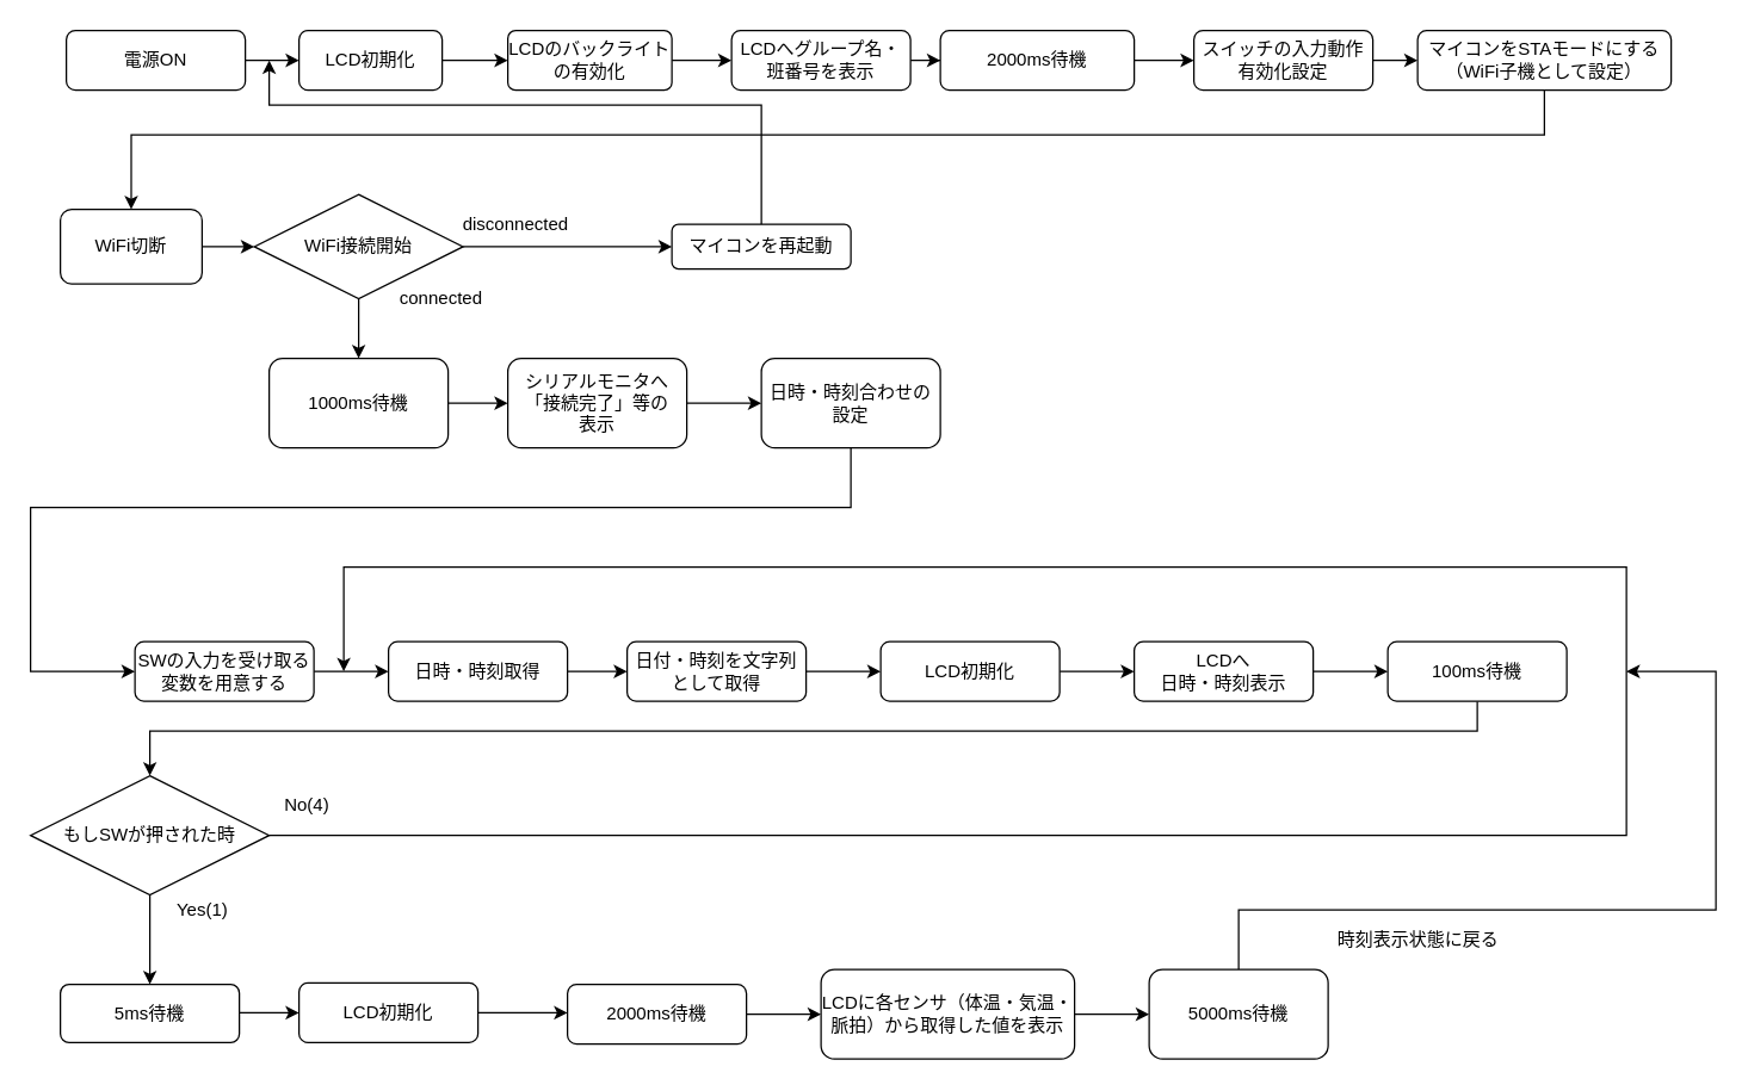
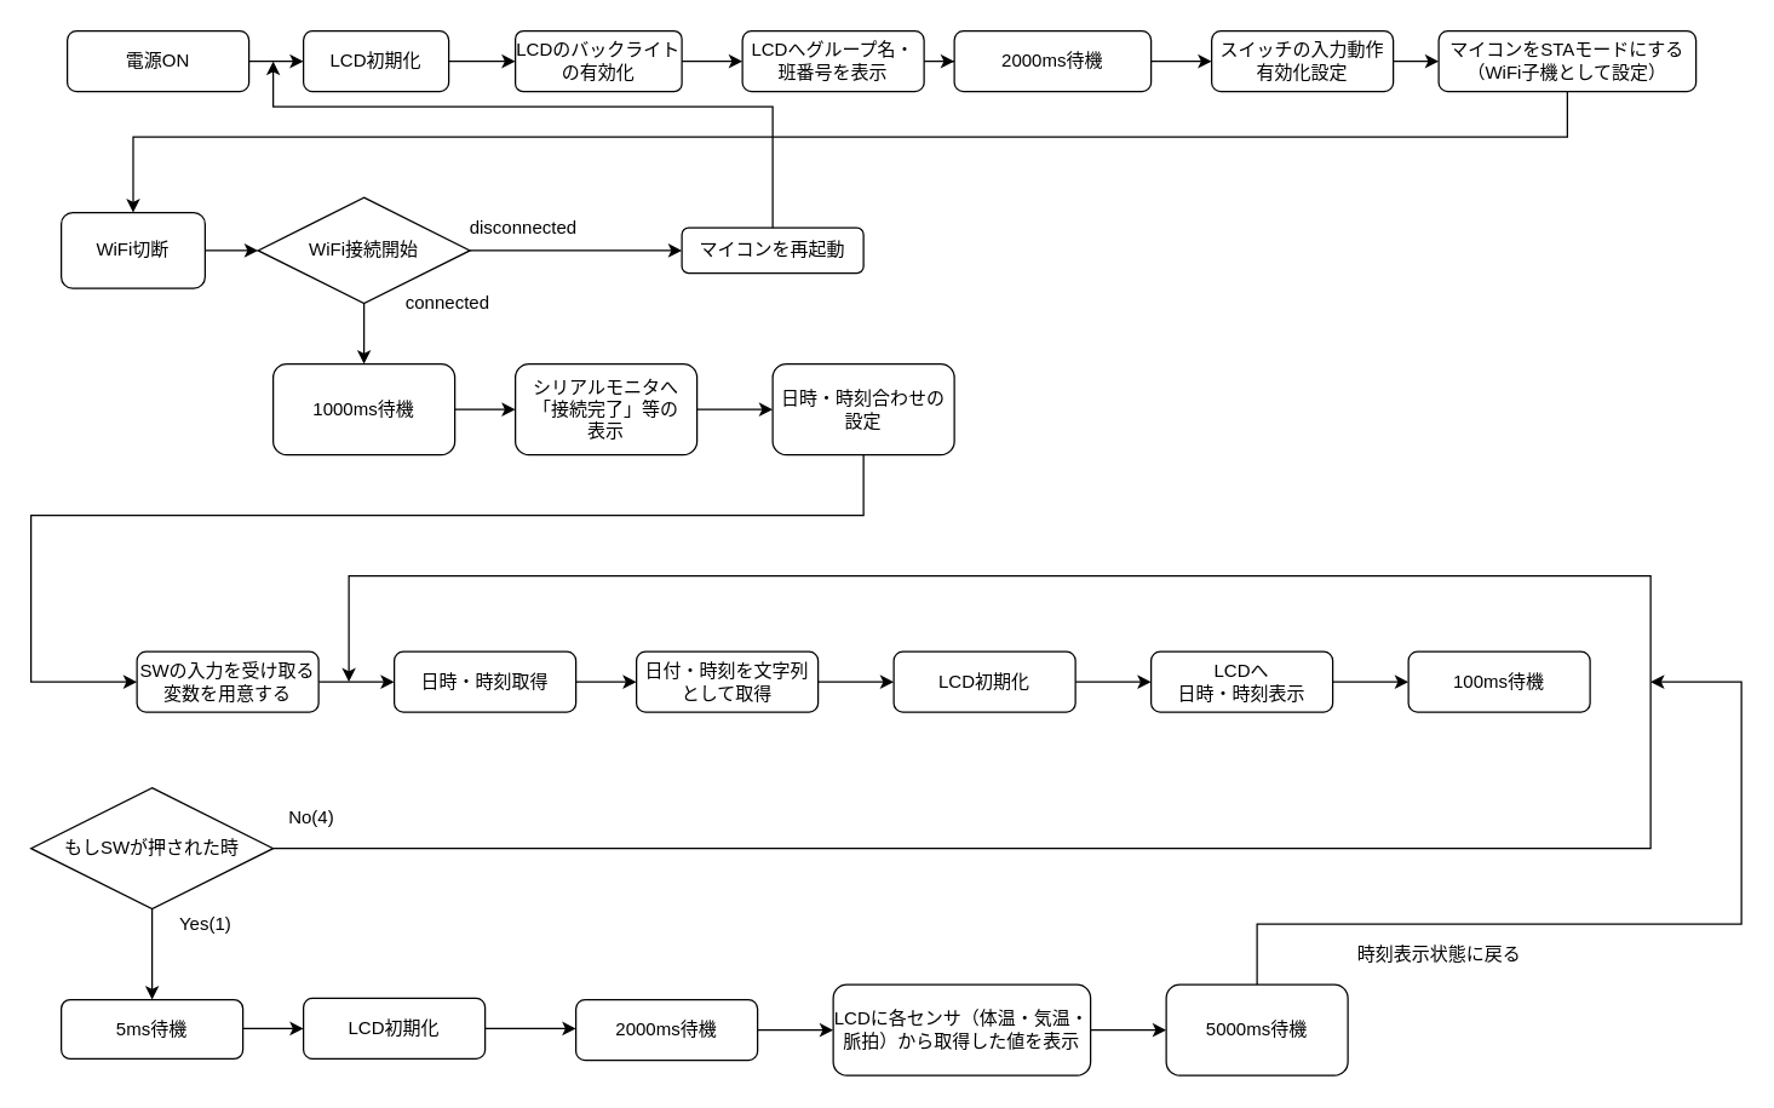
- <mxCell id="44" style="edgeStyle=orthogonalEdgeStyle;rounded=0;orthogonalLoop=1;jettySize=auto;html=1;entryX=0.5;entryY=0;entryDx=0;entryDy=0;" edge="1" parent="1" source="45" target="43"><mxGeometry relative="1" as="geometry"><mxPoint x="110" y="520" as="targetPoint" /><Array as="points"><mxPoint x="990" y="490" /><mxPoint x="100" y="490" /></Array></mxGeometry></mxCell>
